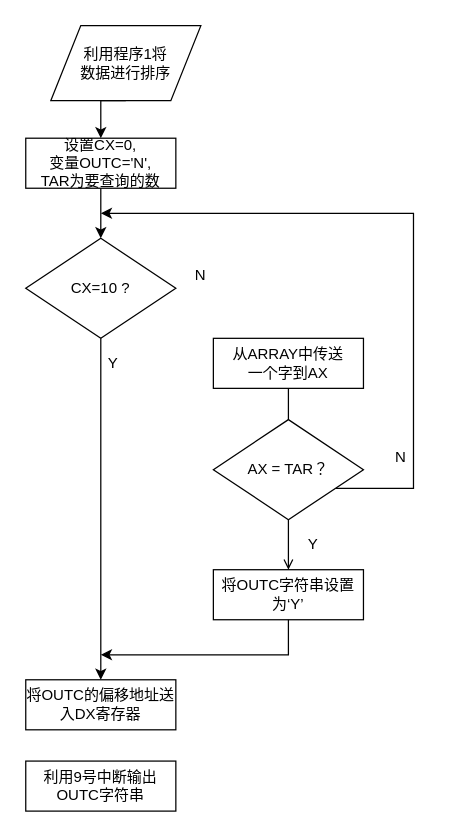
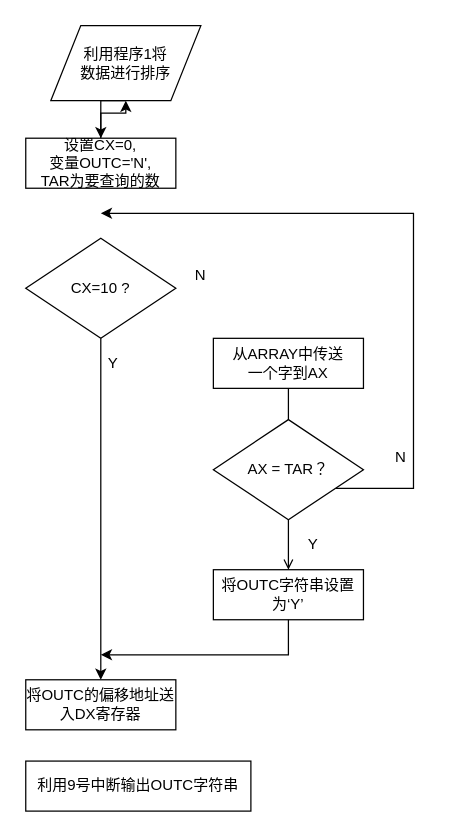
- <mxCell id="4" value="" style="edgeStyle=orthogonalEdgeStyle;rounded=0;orthogonalLoop=1;jettySize=auto;html=1;entryX=0.5;entryY=0;entryDx=0;entryDy=0;" edge="1" parent="1" source="5" target="7"><mxGeometry relative="1" as="geometry"><mxPoint x="80" y="190" as="targetPoint" /></mxGeometry></mxCell>
+ <mxCell id="4" value="" style="edgeStyle=orthogonalEdgeStyle;rounded=0;orthogonalLoop=1;jettySize=auto;html=1;" edge="1" parent="1" source="5" target="3"><mxGeometry relative="1" as="geometry"><mxPoint x="80" y="190" as="targetPoint" /></mxGeometry></mxCell>
- <mxCell id="11" value="利用9号中断输出OUTC字符串" style="rounded=0;whiteSpace=wrap;html=1;" vertex="1" parent="1"><mxGeometry x="20" y="608" width="120" height="40" as="geometry" /></mxCell>
+ <mxCell id="11" value="利用9号中断输出OUTC字符串" style="rounded=0;whiteSpace=wrap;html=1;" vertex="1" parent="1"><mxGeometry x="20" y="608" width="180" height="40" as="geometry" /></mxCell>
